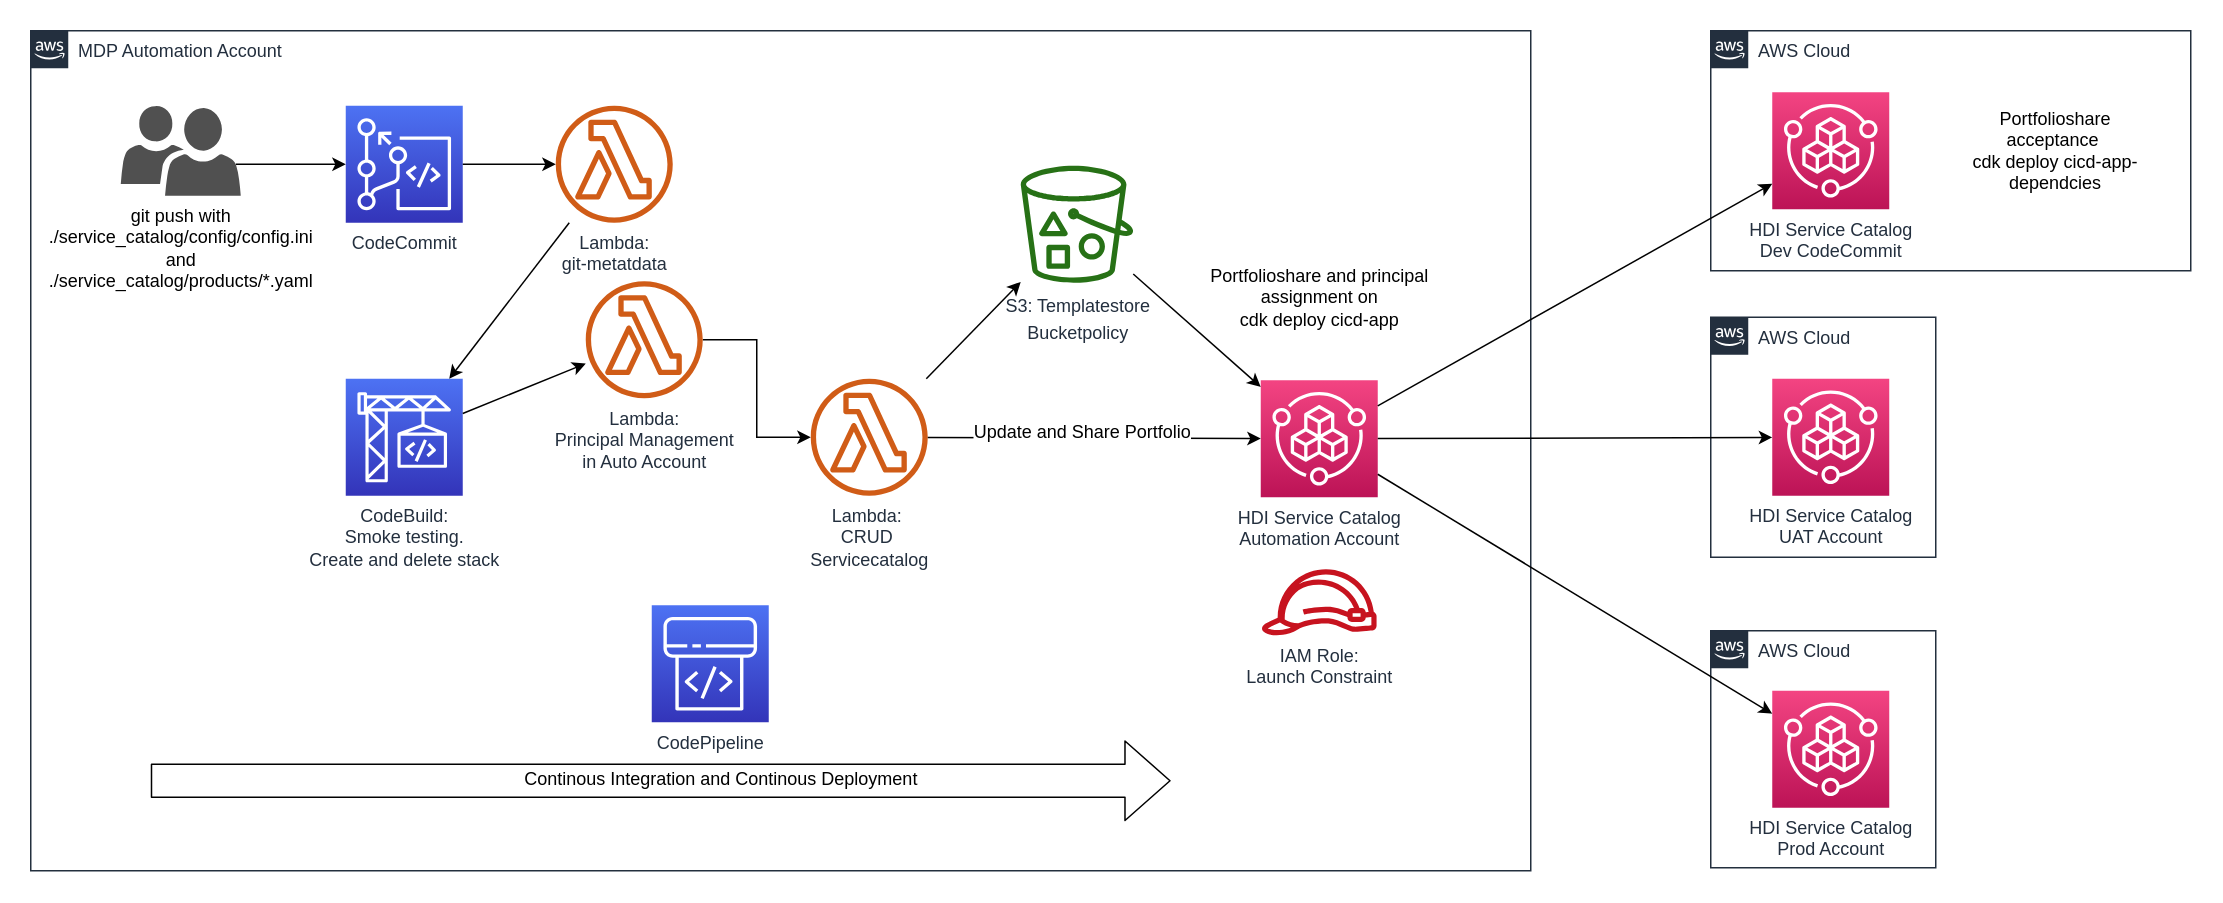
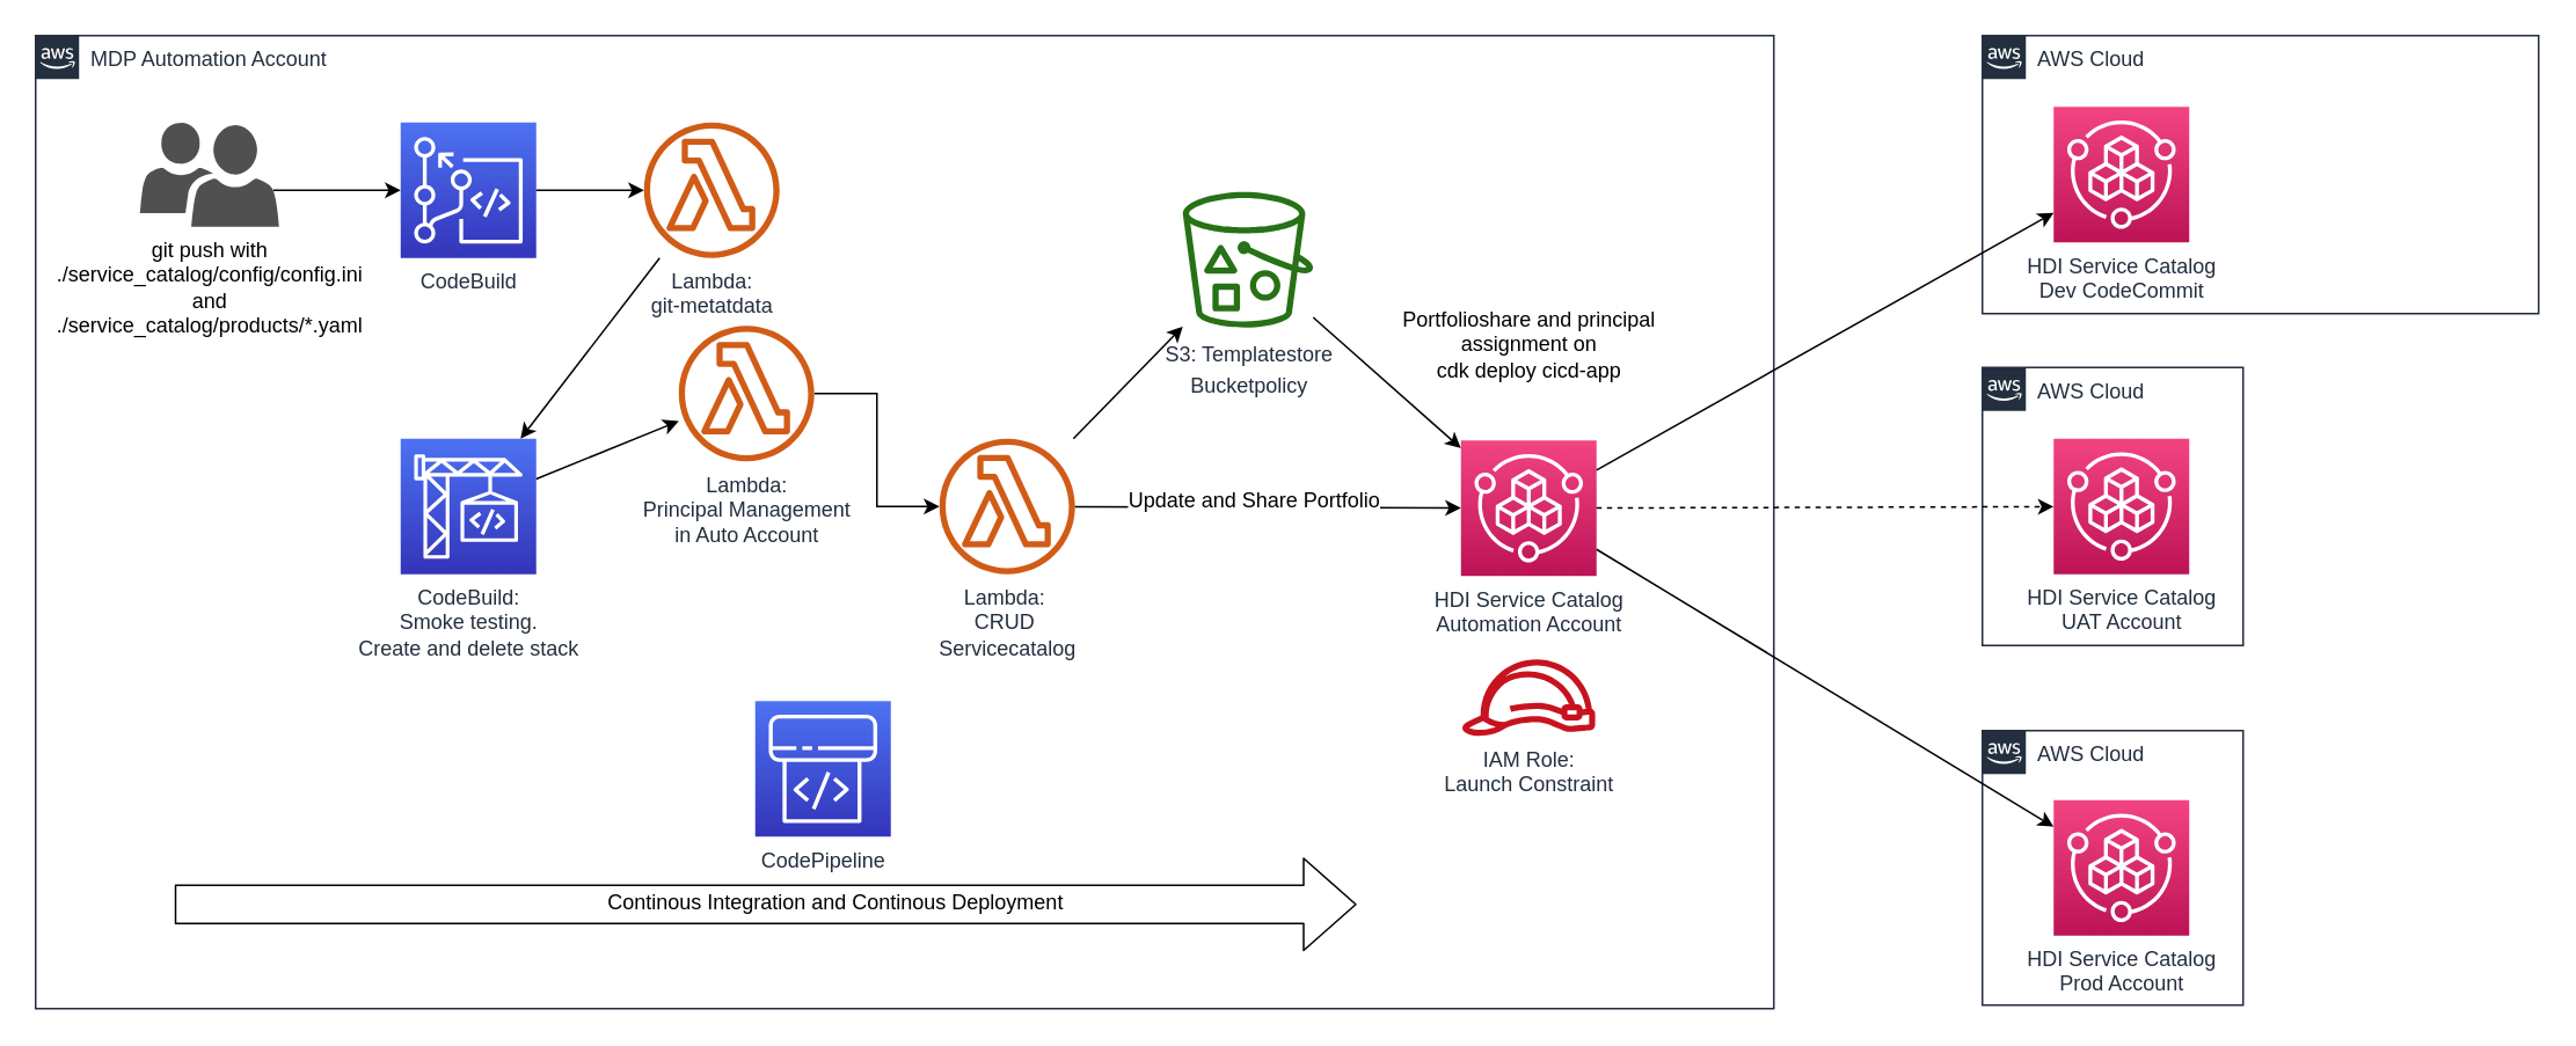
- <mxCell id="34" value="Portfolioshare acceptance&amp;nbsp;&lt;br&gt;cdk deploy cicd-app-dependcies" style="text;html=1;strokeColor=none;fillColor=none;align=center;verticalAlign=middle;whiteSpace=wrap;rounded=0;" parent="1" vertex="1"><mxGeometry x="1300" y="72" width="140" height="56" as="geometry" /></mxCell>
- <mxCell id="4" value="CodeCommit&lt;br&gt;" style="outlineConnect=0;fontColor=#232F3E;gradientColor=#4D72F3;gradientDirection=north;fillColor=#3334B9;strokeColor=#ffffff;dashed=0;verticalLabelPosition=bottom;verticalAlign=top;align=center;html=1;fontSize=12;fontStyle=0;aspect=fixed;shape=mxgraph.aws4.resourceIcon;resIcon=mxgraph.aws4.codecommit;" parent="1" vertex="1"><mxGeometry x="230" y="70" width="78" height="78" as="geometry" /></mxCell>
+ <mxCell id="4" value="CodeBuild&lt;br&gt;" style="outlineConnect=0;fontColor=#232F3E;gradientColor=#4D72F3;gradientDirection=north;fillColor=#3334B9;strokeColor=#ffffff;dashed=0;verticalLabelPosition=bottom;verticalAlign=top;align=center;html=1;fontSize=12;fontStyle=0;aspect=fixed;shape=mxgraph.aws4.resourceIcon;resIcon=mxgraph.aws4.codecommit;" parent="1" vertex="1"><mxGeometry x="230" y="70" width="78" height="78" as="geometry" /></mxCell>
- <mxCell id="29" value="" style="endArrow=classic;html=1;" parent="1" source="9" target="24" edge="1"><mxGeometry width="50" height="50" relative="1" as="geometry"><mxPoint x="848" y="100" as="sourcePoint" /><mxPoint x="1031" y="100" as="targetPoint" /></mxGeometry></mxCell>
+ <mxCell id="29" value="" style="endArrow=classic;html=1;dashed=1;" parent="1" source="9" target="24" edge="1"><mxGeometry width="50" height="50" relative="1" as="geometry"><mxPoint x="848" y="100" as="sourcePoint" /><mxPoint x="1031" y="100" as="targetPoint" /></mxGeometry></mxCell>
